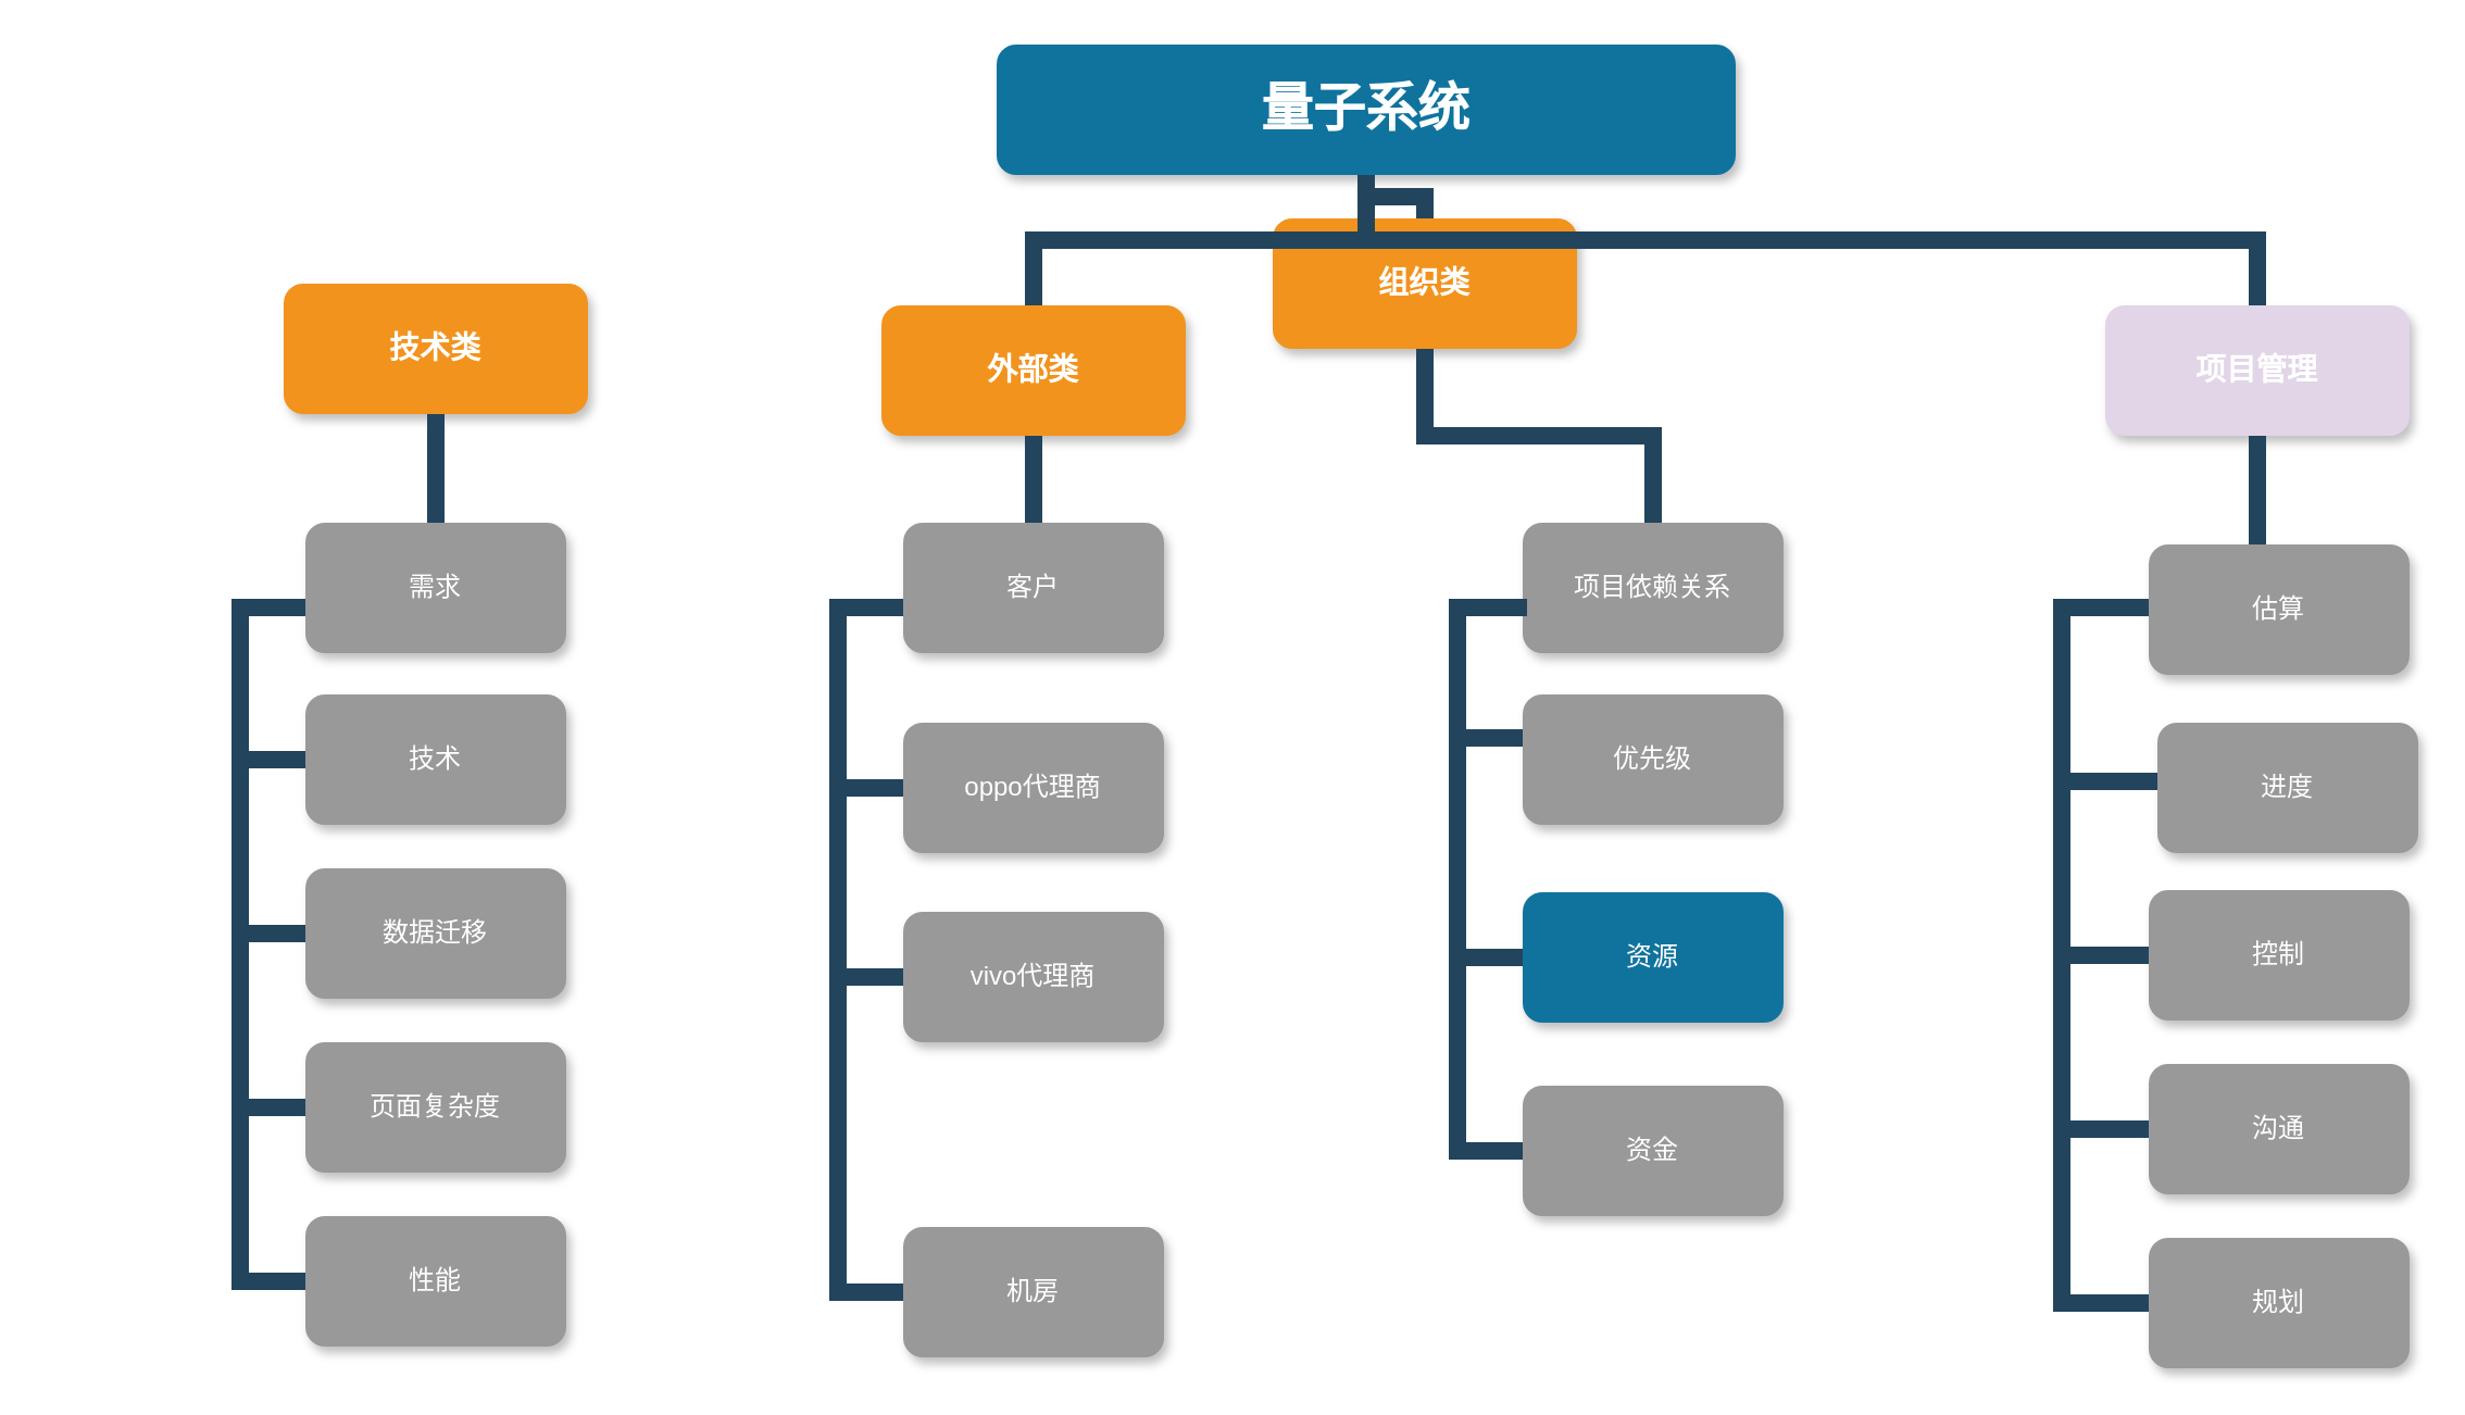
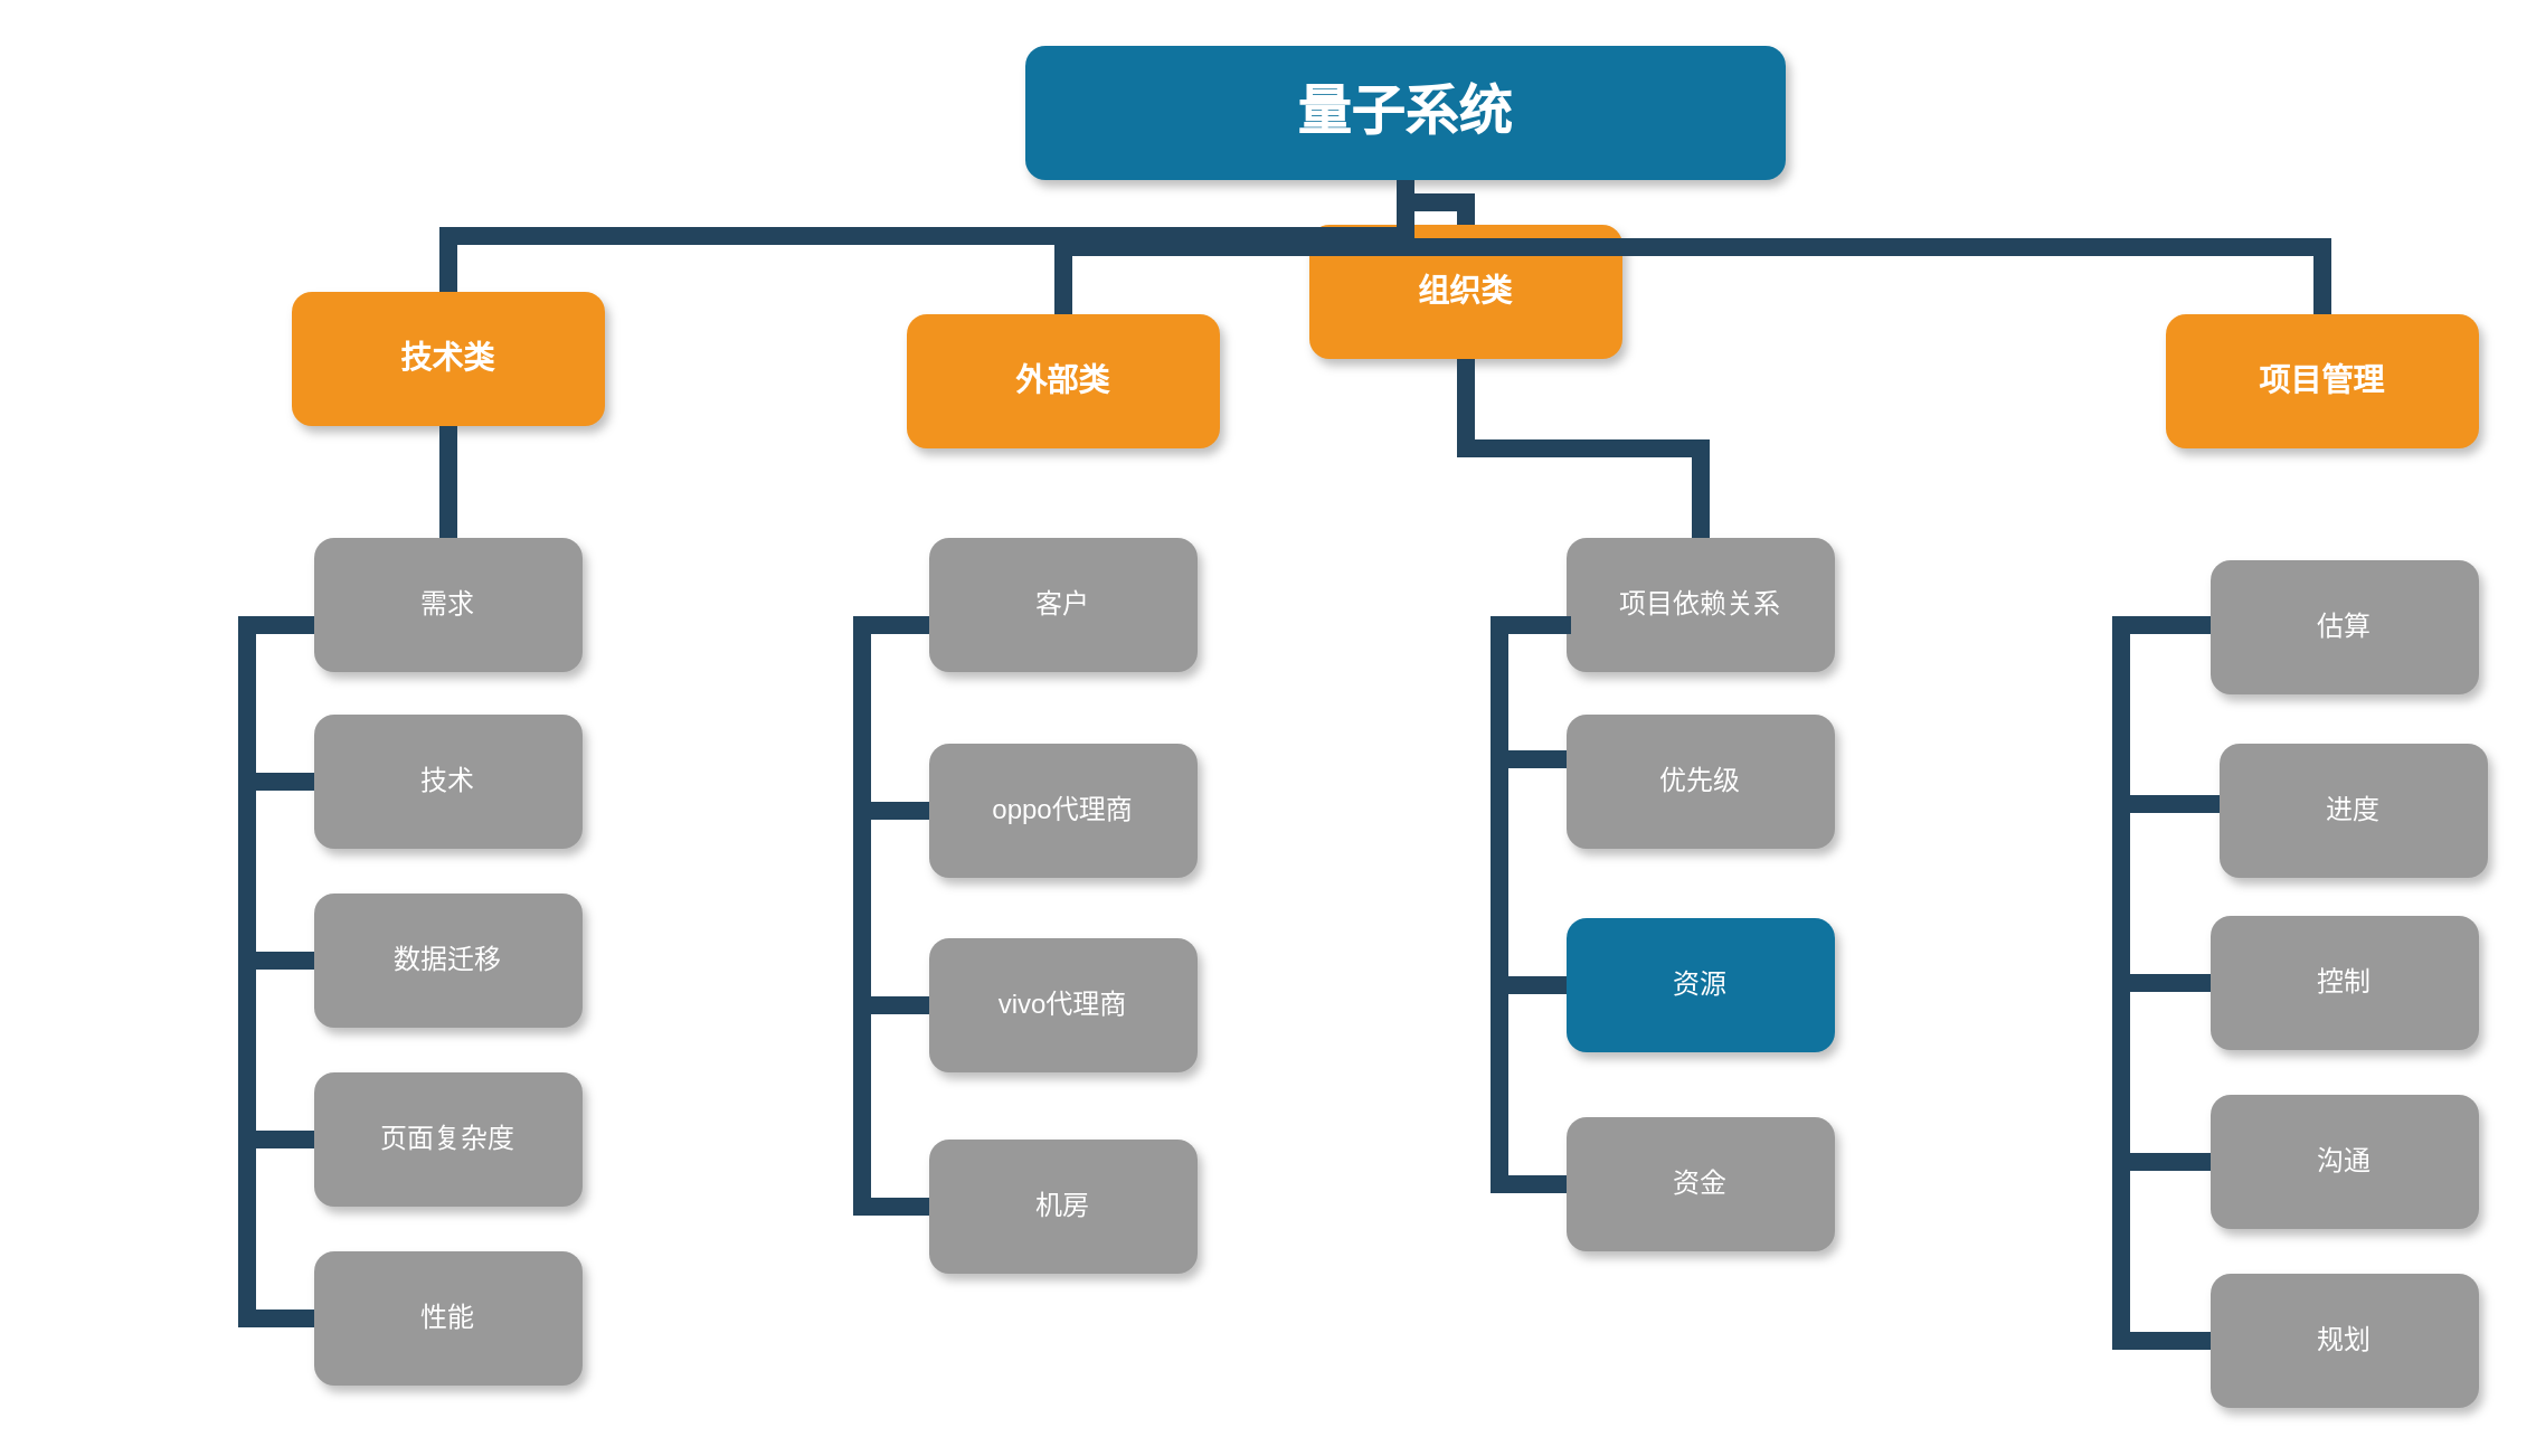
+ <mxCell id="43" value="" style="edgeStyle=elbowEdgeStyle;elbow=vertical;rounded=0;fontColor=#000000;endArrow=none;endFill=0;strokeWidth=8;strokeColor=#23445D;" parent="1" source="2" target="3" edge="1"><mxGeometry width="100" height="100" relative="1" as="geometry"><mxPoint x="368" y="90" as="sourcePoint" /><mxPoint x="468" y="-10" as="targetPoint" /></mxGeometry></mxCell>
- <mxCell id="6" value="项目管理" style="whiteSpace=wrap;rounded=1;fillColor=#e1d5e7;strokeColor=none;shadow=1;fontColor=#FFFFFF;fontStyle=1;fontSize=14;" parent="1" vertex="1"><mxGeometry x="968" y="140" width="140" height="60" as="geometry" /></mxCell>
+ <mxCell id="6" value="项目管理" style="whiteSpace=wrap;rounded=1;fillColor=#F2931E;strokeColor=none;shadow=1;fontColor=#FFFFFF;fontStyle=1;fontSize=14" parent="1" vertex="1"><mxGeometry x="968" y="140" width="140" height="60" as="geometry" /></mxCell>
- <mxCell id="21" value="" style="edgeStyle=elbowEdgeStyle;elbow=vertical;rounded=0;fontColor=#000000;endArrow=none;endFill=0;strokeWidth=8;strokeColor=#23445D;" parent="1" source="4" target="12" edge="1"><mxGeometry width="100" height="100" relative="1" as="geometry"><mxPoint x="115" y="190" as="sourcePoint" /><mxPoint x="15" y="260" as="targetPoint" /><Array as="points"><mxPoint x="475" y="230" /></Array></mxGeometry></mxCell>
- <mxCell id="42" value="" style="edgeStyle=elbowEdgeStyle;elbow=vertical;rounded=0;fontColor=#000000;endArrow=none;endFill=0;strokeWidth=8;strokeColor=#23445D;" parent="1" source="6" target="32" edge="1"><mxGeometry width="100" height="100" relative="1" as="geometry"><mxPoint x="678" y="250" as="sourcePoint" /><mxPoint x="578" y="140" as="targetPoint" /><Array as="points"><mxPoint x="1038" y="240" /></Array></mxGeometry></mxCell>
- <mxCell id="15" value="机房" style="whiteSpace=wrap;rounded=1;fillColor=#999999;strokeColor=none;shadow=1;fontColor=#FFFFFF;fontStyle=0" parent="1" vertex="1"><mxGeometry x="415" y="564" width="120" height="60" as="geometry" /></mxCell>
+ <mxCell id="15" value="机房" style="whiteSpace=wrap;rounded=1;fillColor=#999999;strokeColor=none;shadow=1;fontColor=#FFFFFF;fontStyle=0" parent="1" vertex="1"><mxGeometry x="415" y="509" width="120" height="60" as="geometry" /></mxCell>
